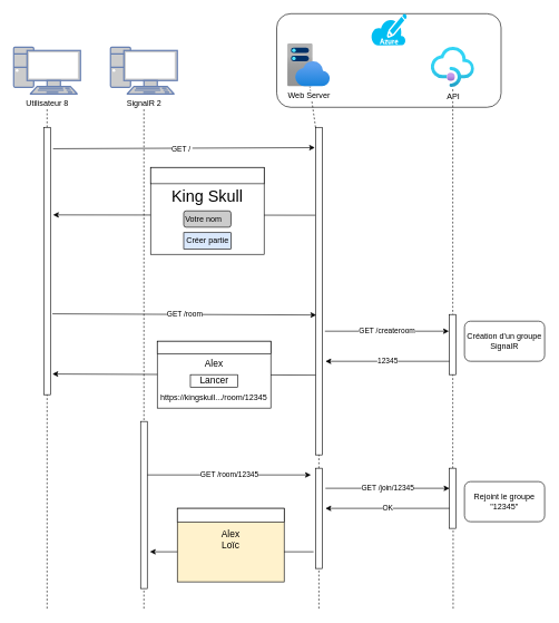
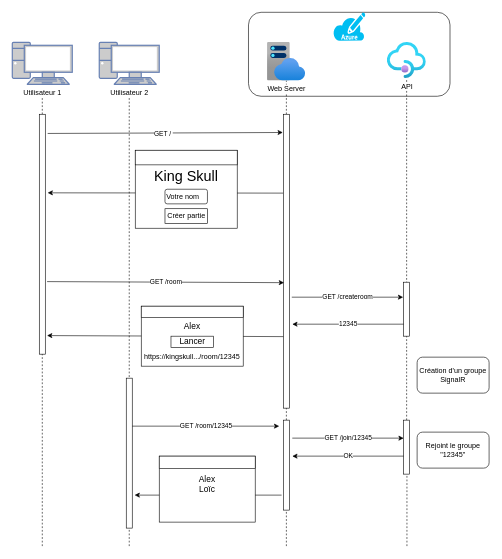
- <mxCell id="13" value="Web Server" style="aspect=fixed;html=1;points=[];align=center;image;fontSize=12;image=img/lib/azure2/app_services/App_Service_Plans.svg;" vertex="1" parent="1"><mxGeometry x="430" y="65" width="64" height="64" as="geometry" /></mxCell>
+ <mxCell id="13" value="Web Server" style="aspect=fixed;html=1;points=[];align=center;image;fontSize=12;image=img/lib/azure2/app_services/App_Service_Plans.svg;" vertex="1" parent="1"><mxGeometry x="445" y="70" width="64" height="64" as="geometry" /></mxCell>
- <mxCell id="33" value="&lt;font color=&quot;#000000&quot;&gt;Utilisateur 8&lt;/font&gt;" style="fontColor=#0066CC;verticalAlign=top;verticalLabelPosition=bottom;labelPosition=center;align=center;html=1;outlineConnect=0;fillColor=#CCCCCC;strokeColor=#6881B3;gradientColor=none;gradientDirection=north;strokeWidth=2;shape=mxgraph.networks.pc;" vertex="1" parent="1"><mxGeometry x="20" y="70" width="100" height="70" as="geometry" /></mxCell>
+ <mxCell id="33" value="&lt;font color=&quot;#000000&quot;&gt;Utilisateur 1&lt;/font&gt;" style="fontColor=#0066CC;verticalAlign=top;verticalLabelPosition=bottom;labelPosition=center;align=center;html=1;outlineConnect=0;fillColor=#CCCCCC;strokeColor=#6881B3;gradientColor=none;gradientDirection=north;strokeWidth=2;shape=mxgraph.networks.pc;" vertex="1" parent="1"><mxGeometry x="20" y="70" width="100" height="70" as="geometry" /></mxCell>
- <mxCell id="5" value="&lt;font color=&quot;#000000&quot;&gt;SignalR 2&lt;br&gt;&lt;/font&gt;" style="fontColor=#0066CC;verticalAlign=top;verticalLabelPosition=bottom;labelPosition=center;align=center;html=1;outlineConnect=0;fillColor=#CCCCCC;strokeColor=#6881B3;gradientColor=none;gradientDirection=north;strokeWidth=2;shape=mxgraph.networks.pc;" vertex="1" parent="1"><mxGeometry x="165" y="70" width="100" height="70" as="geometry" /></mxCell>
+ <mxCell id="5" value="&lt;font color=&quot;#000000&quot;&gt;Utilisateur 2&lt;br&gt;&lt;/font&gt;" style="fontColor=#0066CC;verticalAlign=top;verticalLabelPosition=bottom;labelPosition=center;align=center;html=1;outlineConnect=0;fillColor=#CCCCCC;strokeColor=#6881B3;gradientColor=none;gradientDirection=north;strokeWidth=2;shape=mxgraph.networks.pc;" vertex="1" parent="1"><mxGeometry x="165" y="70" width="100" height="70" as="geometry" /></mxCell>
- <mxCell id="23" value="Votre nom" style="rounded=1;whiteSpace=wrap;html=1;align=left;fillColor=#cccccc;" vertex="1" parent="19"><mxGeometry x="49.583" y="65" width="70.833" height="24.375" as="geometry" /></mxCell>
+ <mxCell id="23" value="Votre nom" style="rounded=1;whiteSpace=wrap;html=1;align=left;" vertex="1" parent="19"><mxGeometry x="49.583" y="65" width="70.833" height="24.375" as="geometry" /></mxCell>
- <mxCell id="22" value="Créer partie" style="rounded=0;whiteSpace=wrap;html=1;fillColor=#dae8fc;" vertex="1" parent="19"><mxGeometry x="49.583" y="97.5" width="70.833" height="24.375" as="geometry" /></mxCell>
+ <mxCell id="22" value="Créer partie" style="rounded=0;whiteSpace=wrap;html=1;" vertex="1" parent="19"><mxGeometry x="49.583" y="97.5" width="70.833" height="24.375" as="geometry" /></mxCell>
- <mxCell id="32" value="Création d'un groupe SignalR" style="rounded=1;whiteSpace=wrap;html=1;fontColor=#000000;" vertex="1" parent="1"><mxGeometry x="695" y="480" width="120" height="60" as="geometry" /></mxCell>
+ <mxCell id="32" value="Création d'un groupe SignalR" style="rounded=1;whiteSpace=wrap;html=1;fontColor=#000000;" vertex="1" parent="1"><mxGeometry x="695" y="595" width="120" height="60" as="geometry" /></mxCell>
- <mxCell id="45" value="&lt;font style=&quot;font-size: 14px;&quot;&gt;Alex&lt;br&gt;Loïc&lt;br&gt;&lt;br&gt;&lt;/font&gt;" style="rounded=0;whiteSpace=wrap;html=1;fillColor=#fff2cc;" vertex="1" parent="44"><mxGeometry width="160" height="110" as="geometry" /></mxCell>
+ <mxCell id="45" value="&lt;font style=&quot;font-size: 14px;&quot;&gt;Alex&lt;br&gt;Loïc&lt;br&gt;&lt;br&gt;&lt;/font&gt;" style="rounded=0;whiteSpace=wrap;html=1;" vertex="1" parent="44"><mxGeometry width="160" height="110" as="geometry" /></mxCell>
